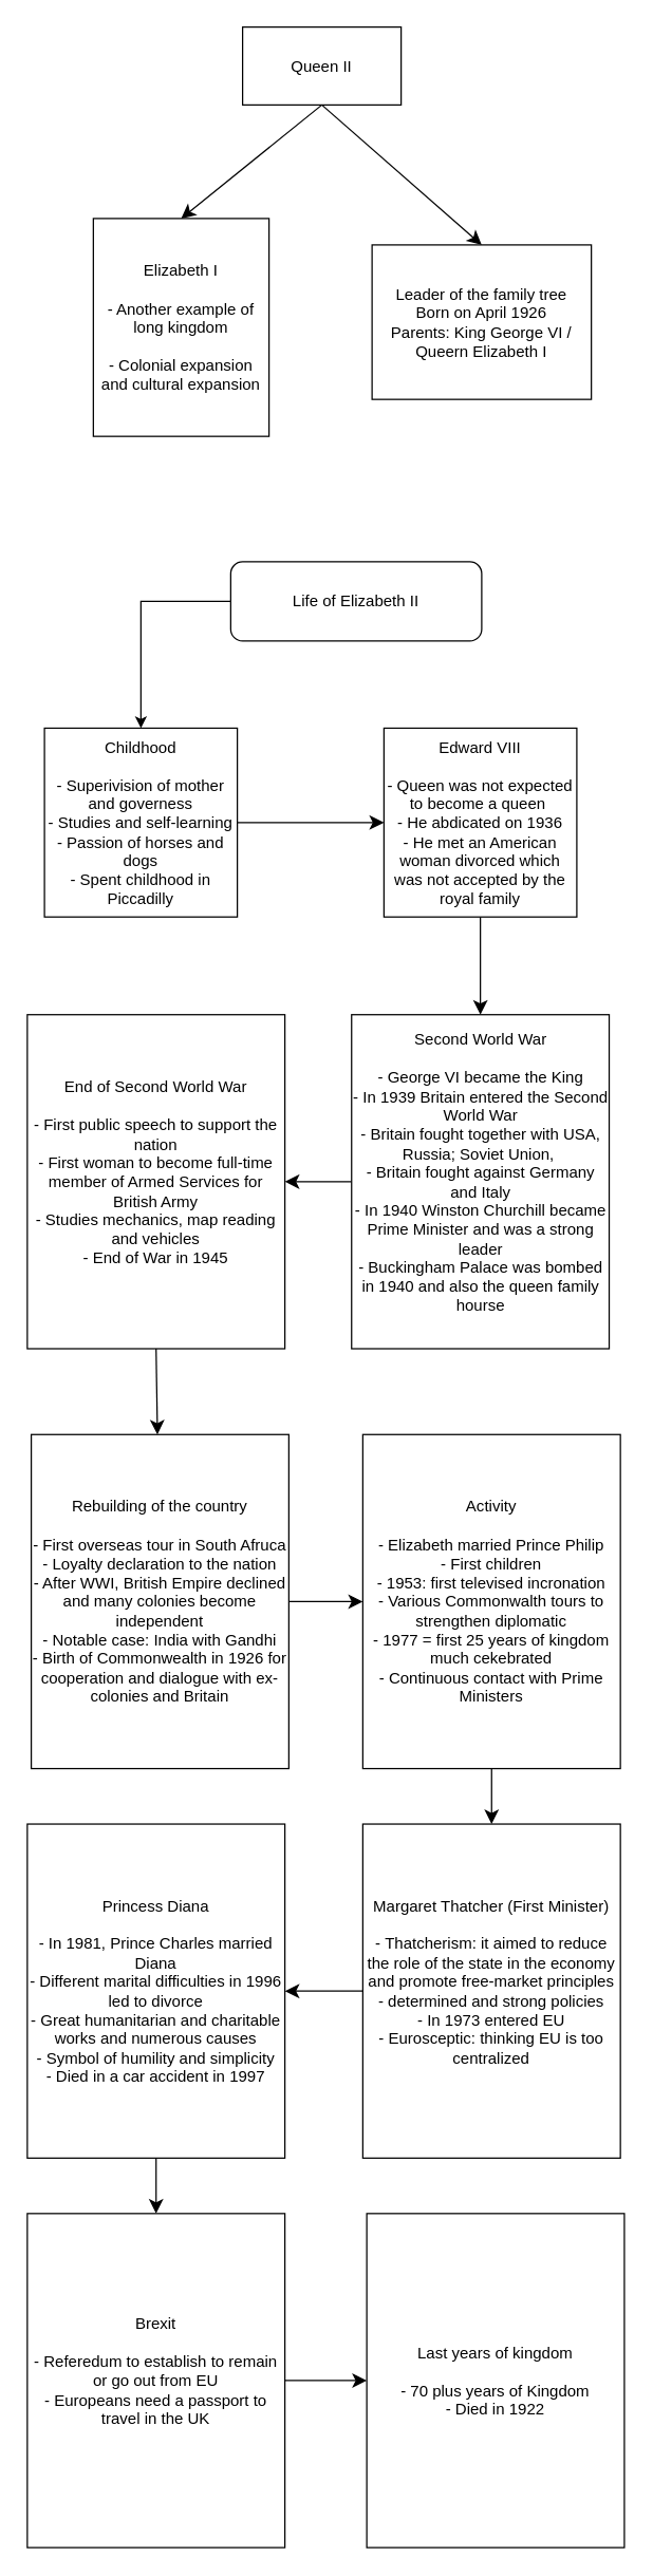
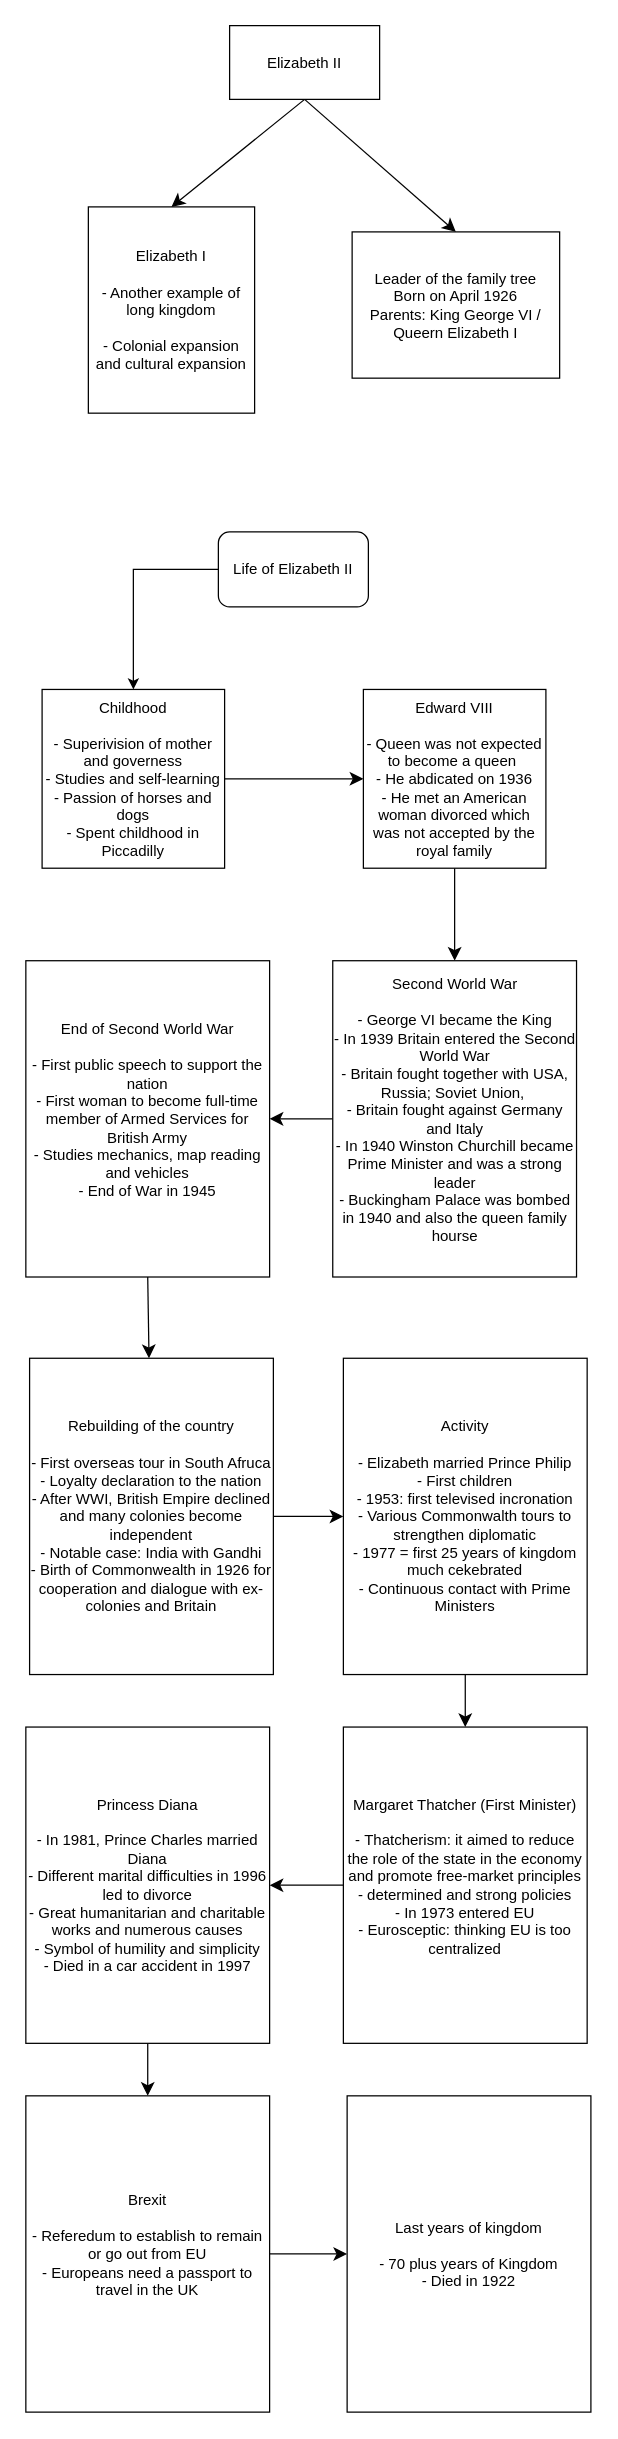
- <mxCell id="4" value="Queen II" style="rounded=0;whiteSpace=wrap;html=1;" parent="1" vertex="1"><mxGeometry x="183" y="20" width="120" height="59" as="geometry" /></mxCell>
+ <mxCell id="4" value="Elizabeth II" style="rounded=0;whiteSpace=wrap;html=1;" parent="1" vertex="1"><mxGeometry x="183" y="20" width="120" height="59" as="geometry" /></mxCell>
- <mxCell id="27" value="Life of Elizabeth II" style="rounded=1;whiteSpace=wrap;html=1;" vertex="1" parent="1"><mxGeometry x="174" y="425" width="190" height="60" as="geometry" /></mxCell>
+ <mxCell id="27" value="Life of Elizabeth II" style="rounded=1;whiteSpace=wrap;html=1;" vertex="1" parent="1"><mxGeometry x="174" y="425" width="120" height="60" as="geometry" /></mxCell>
